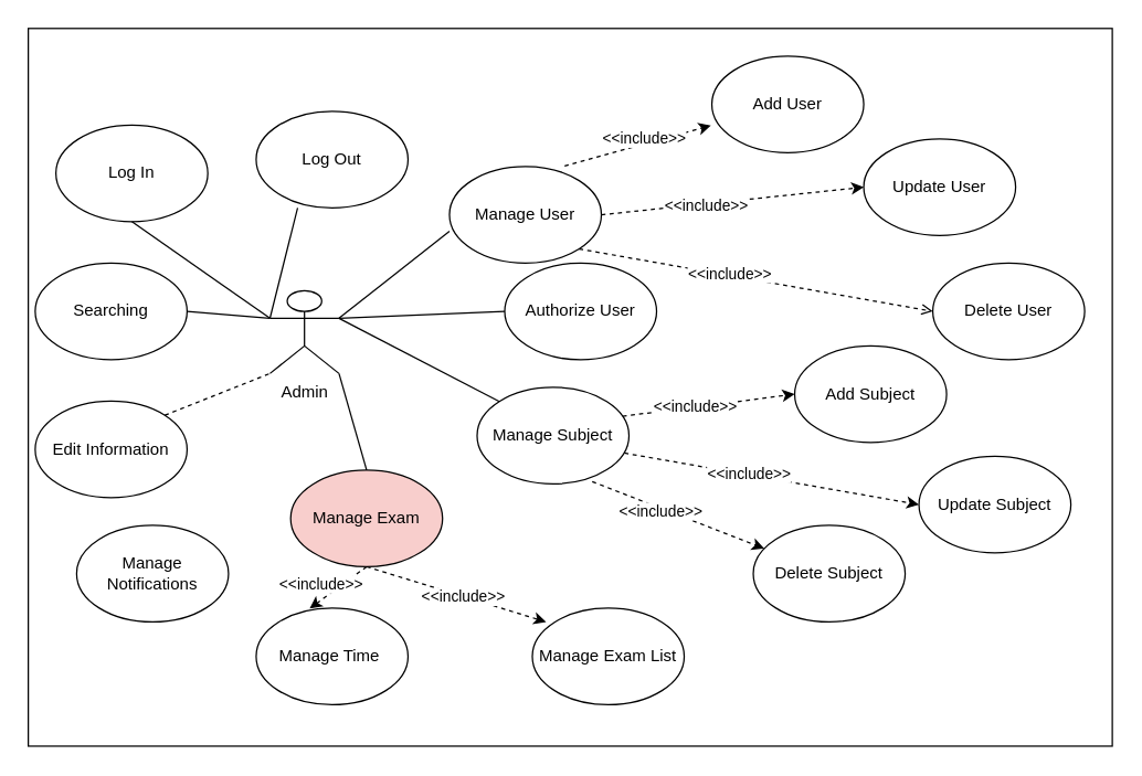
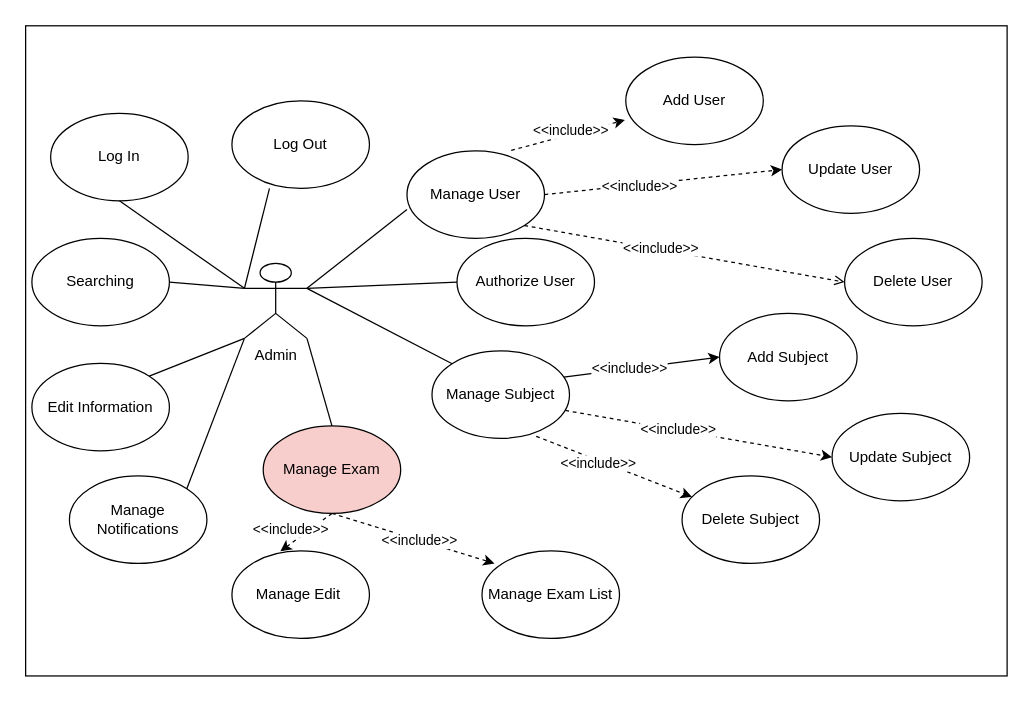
- <mxCell id="9" value="Add User" style="ellipse;whiteSpace=wrap;html=1;" parent="1" vertex="1"><mxGeometry x="515" y="40" width="110" height="70" as="geometry" /></mxCell>
+ <mxCell id="9" value="Add User" style="ellipse;whiteSpace=wrap;html=1;" parent="1" vertex="1"><mxGeometry x="500" y="45" width="110" height="70" as="geometry" /></mxCell>
- <mxCell id="31" value="" style="endArrow=none;html=1;exitX=1;exitY=0;exitDx=0;exitDy=0;entryX=0;entryY=1;entryDx=0;entryDy=0;entryPerimeter=0;dashed=1;" parent="1" source="29" target="3" edge="1"><mxGeometry width="50" height="50" relative="1" as="geometry"><mxPoint x="385" y="340" as="sourcePoint" /><mxPoint x="435" y="290" as="targetPoint" /></mxGeometry></mxCell>
+ <mxCell id="31" value="" style="endArrow=none;html=1;exitX=1;exitY=0;exitDx=0;exitDy=0;entryX=0;entryY=1;entryDx=0;entryDy=0;entryPerimeter=0;" parent="1" source="29" target="3" edge="1"><mxGeometry width="50" height="50" relative="1" as="geometry"><mxPoint x="385" y="340" as="sourcePoint" /><mxPoint x="435" y="290" as="targetPoint" /></mxGeometry></mxCell>
- <mxCell id="38" value="" style="endArrow=classic;dashed=1;html=1;exitX=0.958;exitY=0.3;exitDx=0;exitDy=0;entryX=0;entryY=0.5;entryDx=0;entryDy=0;endFill=1;exitPerimeter=0;" parent="1" source="22" target="36" edge="1"><mxGeometry width="50" height="50" relative="1" as="geometry"><mxPoint x="428.891" y="189.749" as="sourcePoint" /><mxPoint x="685" y="235" as="targetPoint" /></mxGeometry></mxCell>
+ <mxCell id="38" value="" style="endArrow=classic;dashed=0;html=1;exitX=0.958;exitY=0.3;exitDx=0;exitDy=0;entryX=0;entryY=0.5;entryDx=0;entryDy=0;endFill=1;exitPerimeter=0;" parent="1" source="22" target="36" edge="1"><mxGeometry width="50" height="50" relative="1" as="geometry"><mxPoint x="428.891" y="189.749" as="sourcePoint" /><mxPoint x="685" y="235" as="targetPoint" /></mxGeometry></mxCell>
+ <mxCell id="45" value="" style="endArrow=none;html=1;exitX=1;exitY=0;exitDx=0;exitDy=0;entryX=0;entryY=1;entryDx=0;entryDy=0;entryPerimeter=0;" edge="1" parent="1" source="44" target="3"><mxGeometry width="50" height="50" relative="1" as="geometry"><mxPoint x="128.891" y="310.251" as="sourcePoint" /><mxPoint x="205" y="280" as="targetPoint" /></mxGeometry></mxCell>
- <mxCell id="27" value="Manage Time&amp;nbsp;" style="ellipse;whiteSpace=wrap;html=1;" parent="1" vertex="1"><mxGeometry x="185" y="440" width="110" height="70" as="geometry" /></mxCell>
+ <mxCell id="27" value="Manage Edit&amp;nbsp;" style="ellipse;whiteSpace=wrap;html=1;" parent="1" vertex="1"><mxGeometry x="185" y="440" width="110" height="70" as="geometry" /></mxCell>
